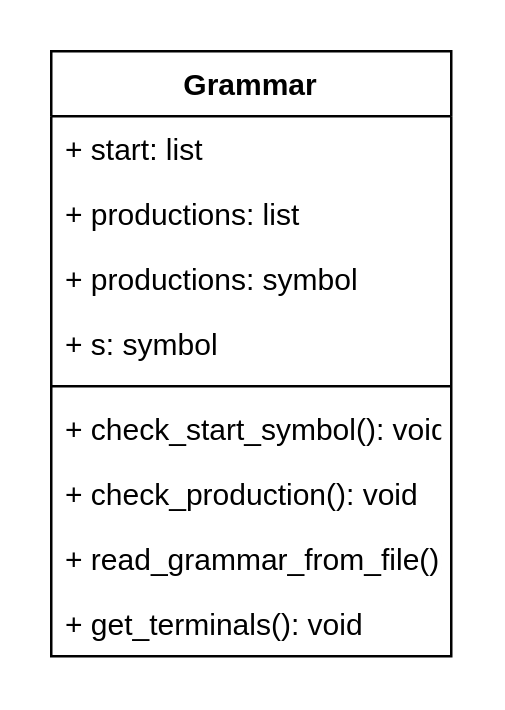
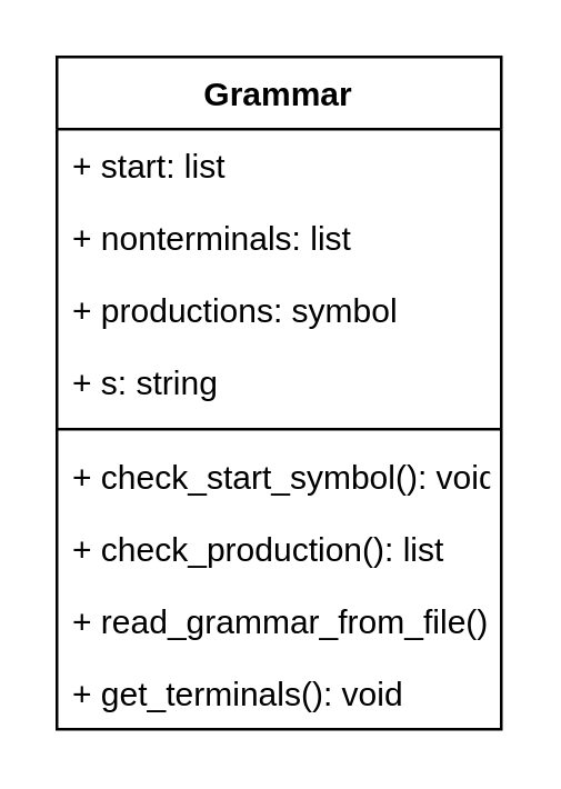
- <mxCell id="4" value="+ productions: list" style="text;strokeColor=none;fillColor=none;align=left;verticalAlign=top;spacingLeft=4;spacingRight=4;overflow=hidden;rotatable=0;points=[[0,0.5],[1,0.5]];portConstraint=eastwest;" vertex="1" parent="2"><mxGeometry y="52" width="160" height="26" as="geometry" /></mxCell>
+ <mxCell id="4" value="+ nonterminals: list" style="text;strokeColor=none;fillColor=none;align=left;verticalAlign=top;spacingLeft=4;spacingRight=4;overflow=hidden;rotatable=0;points=[[0,0.5],[1,0.5]];portConstraint=eastwest;" vertex="1" parent="2"><mxGeometry y="52" width="160" height="26" as="geometry" /></mxCell>
- <mxCell id="6" value="+ s: symbol" style="text;strokeColor=none;fillColor=none;align=left;verticalAlign=top;spacingLeft=4;spacingRight=4;overflow=hidden;rotatable=0;points=[[0,0.5],[1,0.5]];portConstraint=eastwest;" vertex="1" parent="2"><mxGeometry y="104" width="160" height="26" as="geometry" /></mxCell>
+ <mxCell id="6" value="+ s: string" style="text;strokeColor=none;fillColor=none;align=left;verticalAlign=top;spacingLeft=4;spacingRight=4;overflow=hidden;rotatable=0;points=[[0,0.5],[1,0.5]];portConstraint=eastwest;" vertex="1" parent="2"><mxGeometry y="104" width="160" height="26" as="geometry" /></mxCell>
- <mxCell id="9" value="+ check_production(): void" style="text;strokeColor=none;fillColor=none;align=left;verticalAlign=top;spacingLeft=4;spacingRight=4;overflow=hidden;rotatable=0;points=[[0,0.5],[1,0.5]];portConstraint=eastwest;" vertex="1" parent="2"><mxGeometry y="164" width="160" height="26" as="geometry" /></mxCell>
+ <mxCell id="9" value="+ check_production(): list" style="text;strokeColor=none;fillColor=none;align=left;verticalAlign=top;spacingLeft=4;spacingRight=4;overflow=hidden;rotatable=0;points=[[0,0.5],[1,0.5]];portConstraint=eastwest;" vertex="1" parent="2"><mxGeometry y="164" width="160" height="26" as="geometry" /></mxCell>
